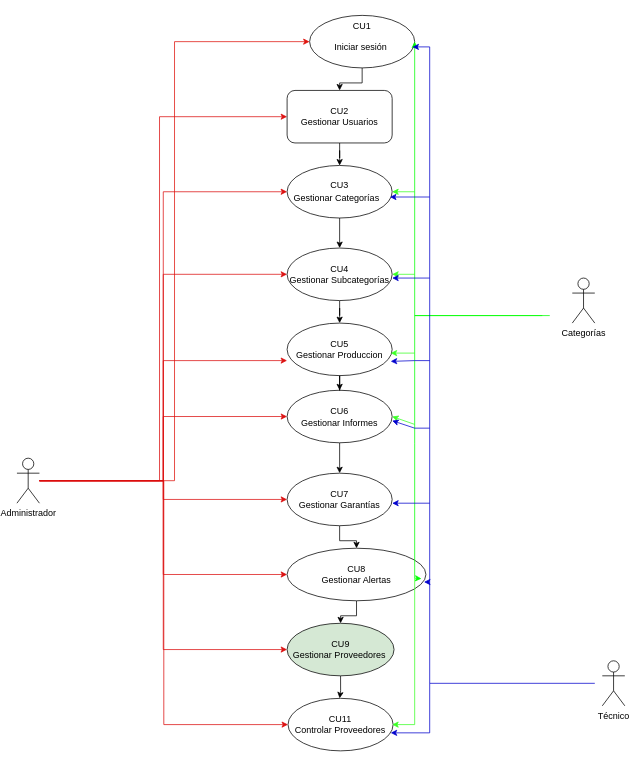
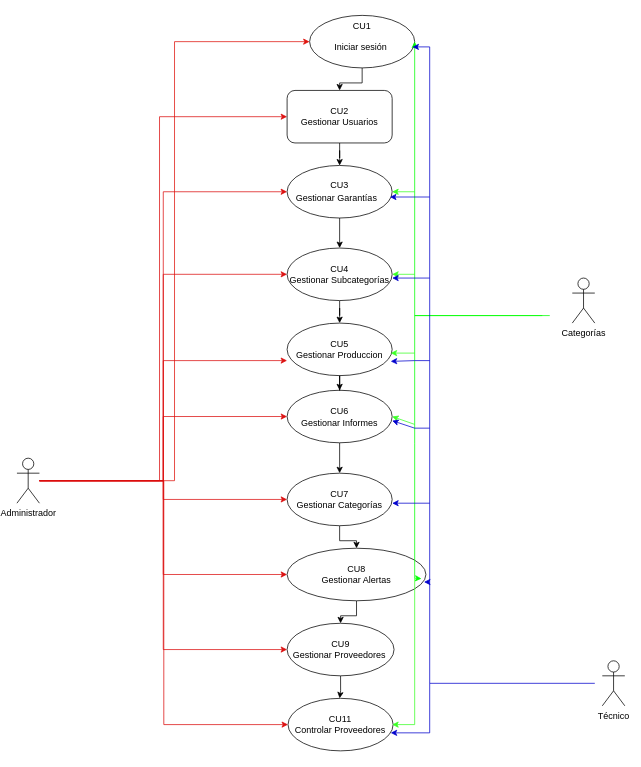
- <mxCell id="23" value="CU3&lt;div&gt;&lt;span style=&quot;background-color: initial;&quot;&gt;Gestionar Categorías&amp;nbsp;&lt;/span&gt;&lt;span style=&quot;font-family: Arial, sans-serif; font-size: 12pt; background-color: initial;&quot;&gt;&amp;nbsp;&lt;/span&gt;&lt;/div&gt;" style="ellipse;whiteSpace=wrap;html=1;" vertex="1" parent="1"><mxGeometry x="380" y="220" width="140" height="70" as="geometry" /></mxCell>
+ <mxCell id="23" value="CU3&lt;div&gt;&lt;span style=&quot;background-color: initial;&quot;&gt;Gestionar Garantías&amp;nbsp;&lt;/span&gt;&lt;span style=&quot;font-family: Arial, sans-serif; font-size: 12pt; background-color: initial;&quot;&gt;&amp;nbsp;&lt;/span&gt;&lt;/div&gt;" style="ellipse;whiteSpace=wrap;html=1;" vertex="1" parent="1"><mxGeometry x="380" y="220" width="140" height="70" as="geometry" /></mxCell>
- <mxCell id="25" value="CU7&lt;div&gt;Gestionar Garantías&lt;/div&gt;" style="ellipse;whiteSpace=wrap;html=1;" vertex="1" parent="1"><mxGeometry x="380" y="630" width="140" height="70" as="geometry" /></mxCell>
+ <mxCell id="25" value="CU7&lt;div&gt;Gestionar Categorías&lt;/div&gt;" style="ellipse;whiteSpace=wrap;html=1;" vertex="1" parent="1"><mxGeometry x="380" y="630" width="140" height="70" as="geometry" /></mxCell>
- <mxCell id="32" value="CU9&lt;div&gt;Gestionar Proveedores&amp;nbsp;&lt;/div&gt;" style="ellipse;whiteSpace=wrap;html=1;fillColor=#d5e8d4;" vertex="1" parent="1"><mxGeometry x="380" y="830" width="142.5" height="70" as="geometry" /></mxCell>
+ <mxCell id="32" value="CU9&lt;div&gt;Gestionar Proveedores&amp;nbsp;&lt;/div&gt;" style="ellipse;whiteSpace=wrap;html=1;" vertex="1" parent="1"><mxGeometry x="380" y="830" width="142.5" height="70" as="geometry" /></mxCell>
